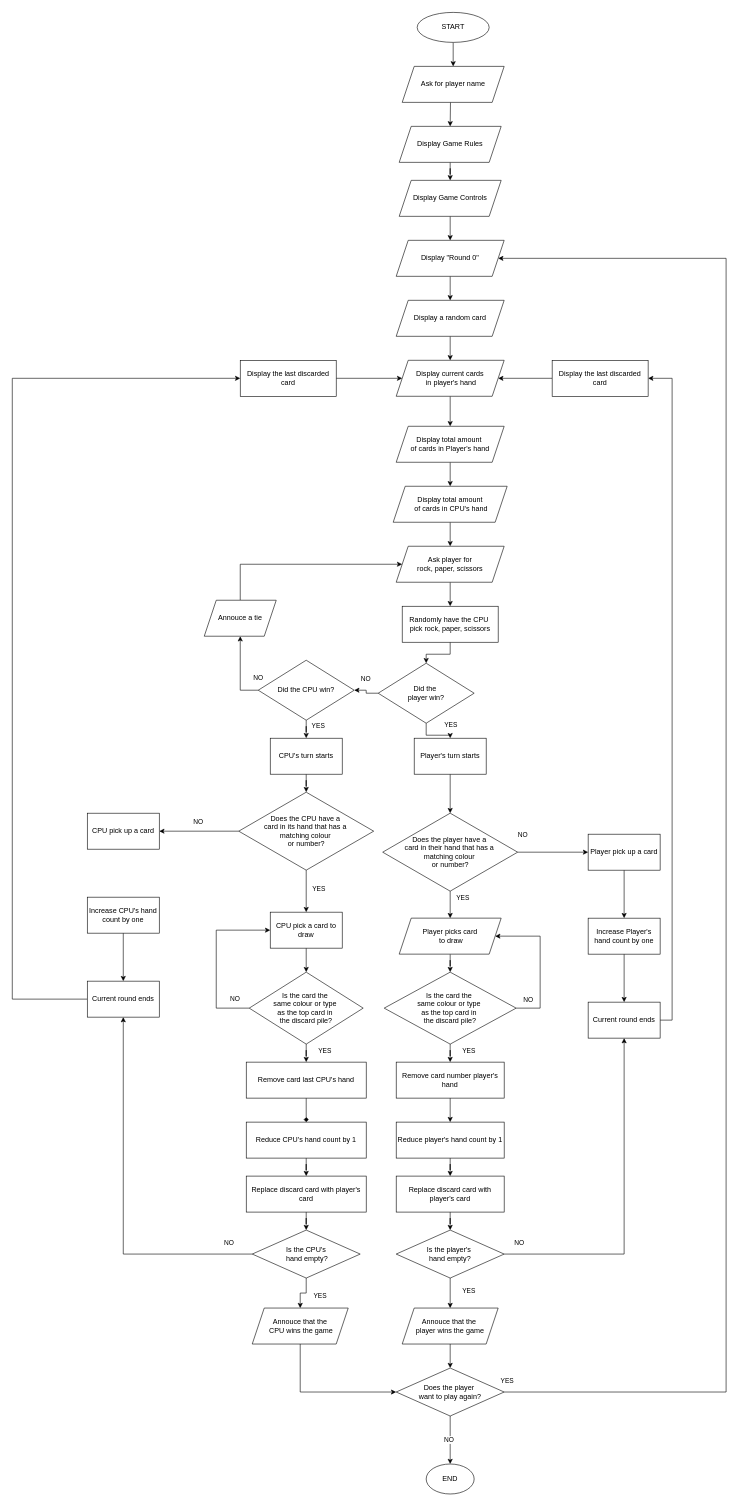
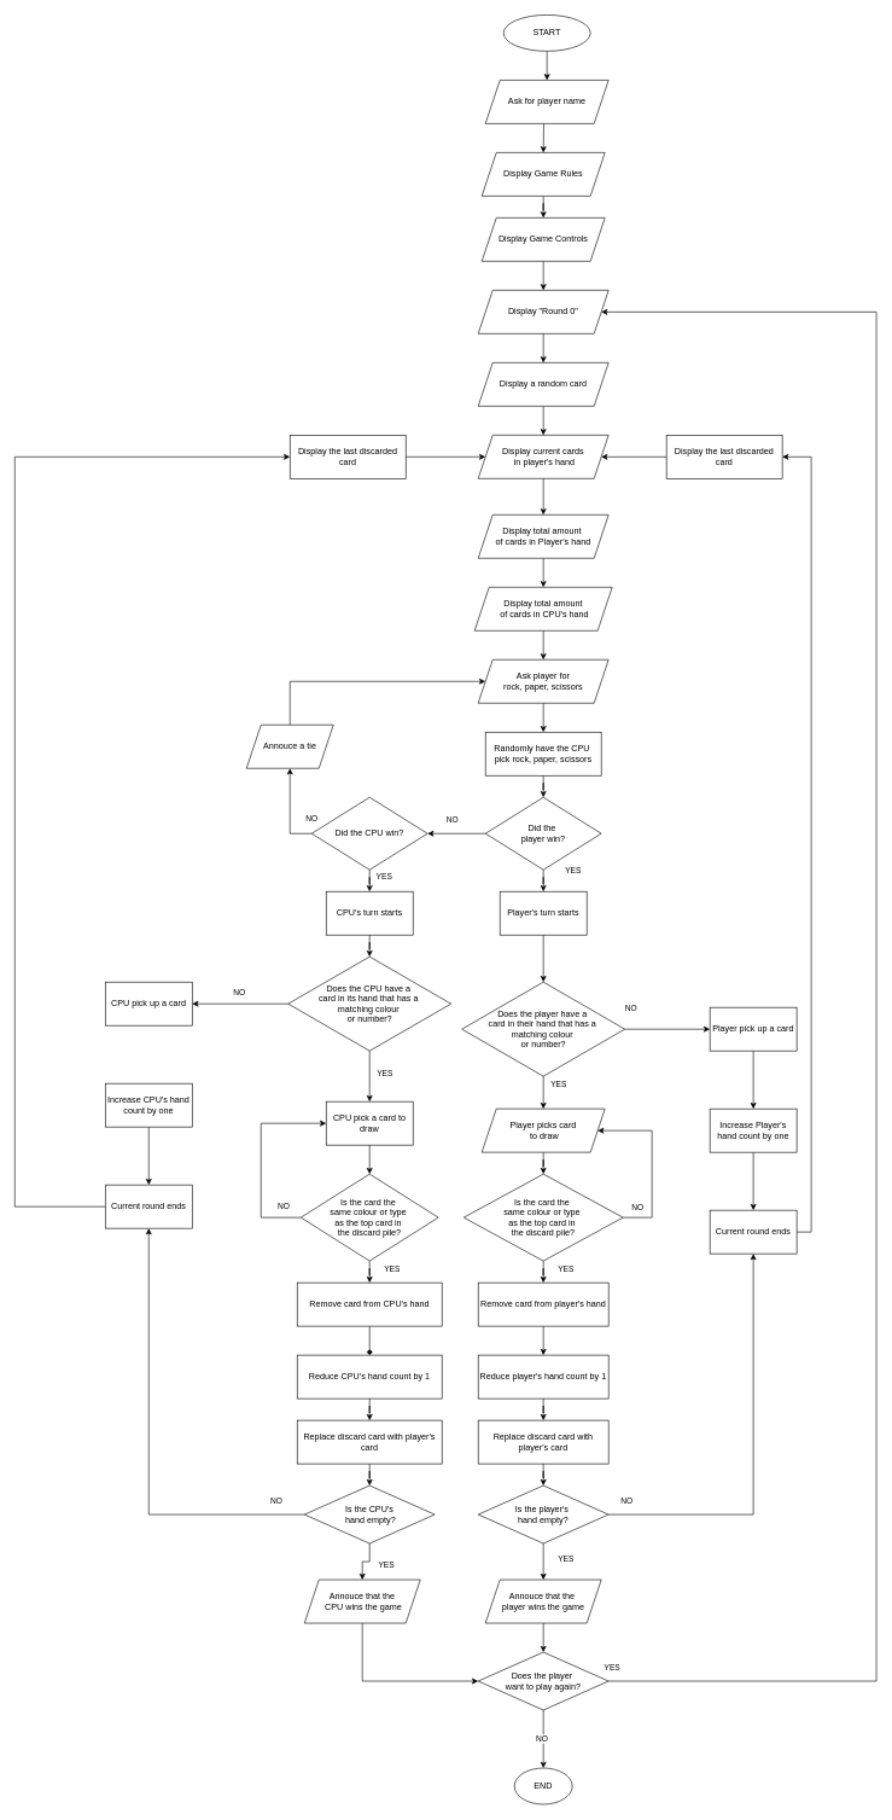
- <mxCell id="16" value="&lt;div&gt;Did the&amp;nbsp;&lt;/div&gt;&lt;div&gt;player win?&lt;/div&gt;" style="rhombus;whiteSpace=wrap;html=1;" parent="1" vertex="1"><mxGeometry x="630" y="1105" width="160" height="100" as="geometry" /></mxCell>
+ <mxCell id="16" value="&lt;div&gt;Did the&amp;nbsp;&lt;/div&gt;&lt;div&gt;player win?&lt;/div&gt;" style="rhombus;whiteSpace=wrap;html=1;" parent="1" vertex="1"><mxGeometry x="670" y="1100" width="160" height="100" as="geometry" /></mxCell>
- <mxCell id="63" value="Remove card last CPU's hand" style="whiteSpace=wrap;html=1;" vertex="1" parent="1"><mxGeometry x="410" y="1770" width="200" height="60" as="geometry" /></mxCell>
+ <mxCell id="63" value="Remove card from CPU's hand" style="whiteSpace=wrap;html=1;" vertex="1" parent="1"><mxGeometry x="410" y="1770" width="200" height="60" as="geometry" /></mxCell>
- <mxCell id="27" value="Remove card number player's hand" style="whiteSpace=wrap;html=1;" vertex="1" parent="1"><mxGeometry x="660" y="1770" width="180" height="60" as="geometry" /></mxCell>
+ <mxCell id="27" value="Remove card from player's hand" style="whiteSpace=wrap;html=1;" vertex="1" parent="1"><mxGeometry x="660" y="1770" width="180" height="60" as="geometry" /></mxCell>
